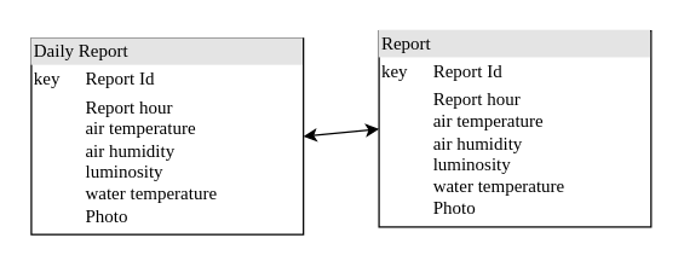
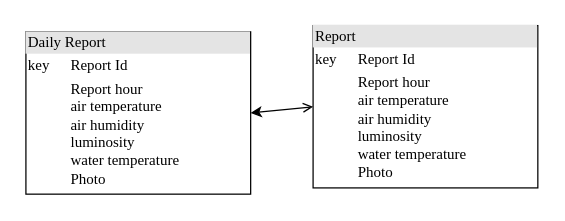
- <mxCell id="4" value="" style="endArrow=classic;startArrow=classic;html=1;rounded=0;exitX=1;exitY=0.5;exitDx=0;exitDy=0;entryX=0;entryY=0.5;entryDx=0;entryDy=0;" edge="1" parent="1" source="3" target="2"><mxGeometry width="50" height="50" relative="1" as="geometry"><mxPoint x="310" y="240" as="sourcePoint" /><mxPoint x="360" y="190" as="targetPoint" /></mxGeometry></mxCell>
+ <mxCell id="4" value="" style="endArrow=open;startArrow=classic;html=1;rounded=0;exitX=1;exitY=0.5;exitDx=0;exitDy=0;entryX=0;entryY=0.5;entryDx=0;entryDy=0;" edge="1" parent="1" source="3" target="2"><mxGeometry width="50" height="50" relative="1" as="geometry"><mxPoint x="310" y="240" as="sourcePoint" /><mxPoint x="360" y="190" as="targetPoint" /></mxGeometry></mxCell>
